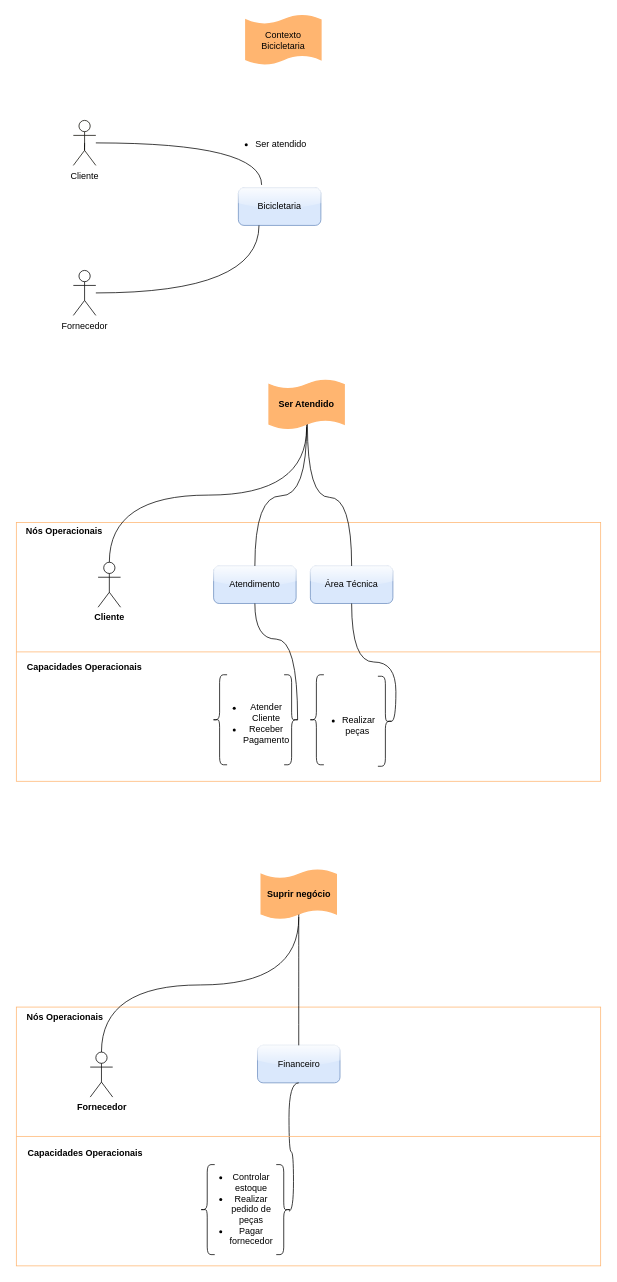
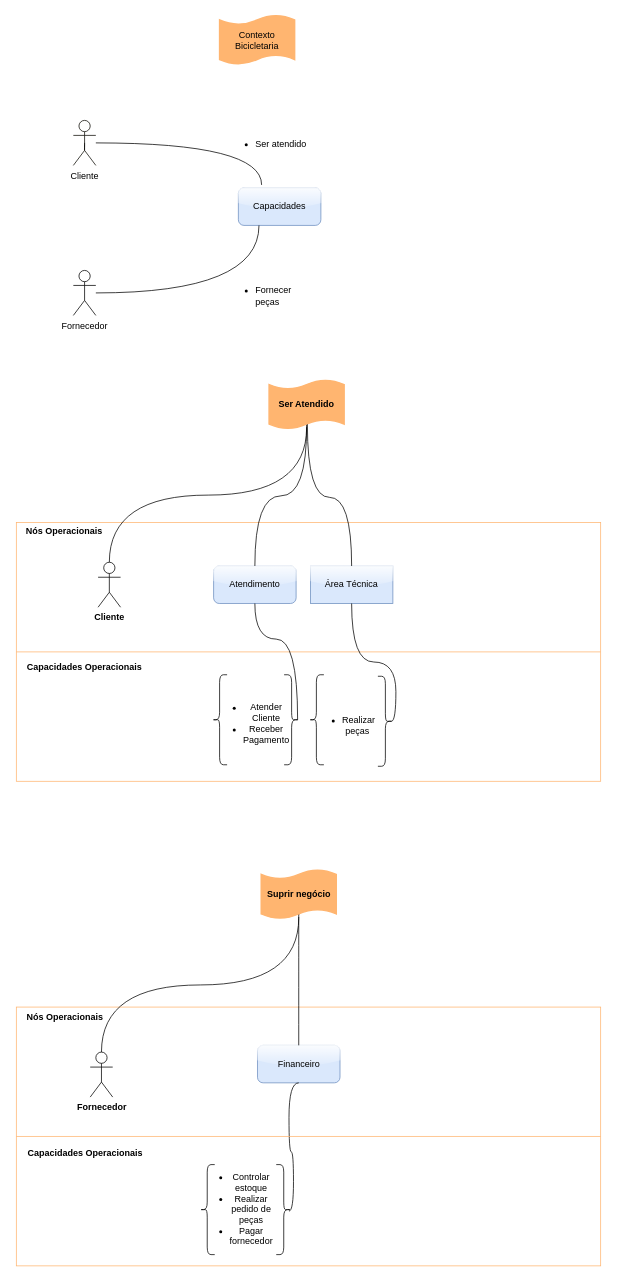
- <mxCell id="4" value="Contexto&lt;br&gt;Bicicletaria" style="shape=tape;whiteSpace=wrap;html=1;strokeWidth=2;size=0.19;shadow=0;glass=1;comic=0;fillColor=#FFB570;strokeColor=#FFB570;" parent="1" vertex="1"><mxGeometry x="327" y="20" width="100" height="65" as="geometry" /></mxCell>
+ <mxCell id="4" value="Contexto&lt;br&gt;Bicicletaria" style="shape=tape;whiteSpace=wrap;html=1;strokeWidth=2;size=0.19;shadow=0;glass=1;comic=0;fillColor=#FFB570;strokeColor=#FFB570;" parent="1" vertex="1"><mxGeometry x="292" y="20" width="100" height="65" as="geometry" /></mxCell>
- <mxCell id="3" value="Bicicletaria" style="rounded=1;whiteSpace=wrap;html=1;fillColor=#dae8fc;strokeColor=#6c8ebf;shadow=0;comic=0;glass=1;" parent="1" vertex="1"><mxGeometry x="317" y="250" width="110" height="50" as="geometry" /></mxCell>
+ <mxCell id="3" value="Capacidades" style="rounded=1;whiteSpace=wrap;html=1;fillColor=#dae8fc;strokeColor=#6c8ebf;shadow=0;comic=0;glass=1;" parent="1" vertex="1"><mxGeometry x="317" y="250" width="110" height="50" as="geometry" /></mxCell>
+ <mxCell id="11" value="&lt;ul&gt;&lt;li&gt;Fornecer peças&lt;/li&gt;&lt;/ul&gt;" style="rounded=0;whiteSpace=wrap;html=1;align=left;fillColor=none;strokeColor=none;" parent="1" vertex="1"><mxGeometry x="298" y="349" width="120" height="90" as="geometry" /></mxCell>
- <mxCell id="18" value="Área Técnica" style="rounded=1;whiteSpace=wrap;html=1;fillColor=#dae8fc;strokeColor=#6c8ebf;shadow=0;comic=0;glass=1;" parent="1" vertex="1"><mxGeometry x="413" y="754" width="110" height="50" as="geometry" /></mxCell>
+ <mxCell id="18" value="Área Técnica" style="whiteSpace=wrap;html=1;fillColor=#dae8fc;strokeColor=#6c8ebf;shadow=0;comic=0;glass=1;rounded=0;" parent="1" vertex="1"><mxGeometry x="413" y="754" width="110" height="50" as="geometry" /></mxCell>
